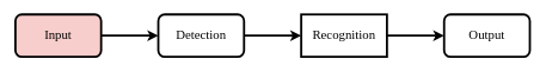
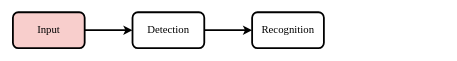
- <mxCell id="3" value="&lt;font face=&quot;Times New Roman&quot; color=&quot;#000000&quot; style=&quot;font-size: 18px&quot;&gt;Recognition&lt;/font&gt;" style="whiteSpace=wrap;html=1;fillColor=#FFFFFF;strokeColor=#000000;strokeWidth=3;rounded=0;" parent="1" vertex="1"><mxGeometry x="420" y="20" width="120" height="60" as="geometry" /></mxCell>
+ <mxCell id="3" value="&lt;font face=&quot;Times New Roman&quot; color=&quot;#000000&quot; style=&quot;font-size: 18px&quot;&gt;Recognition&lt;/font&gt;" style="rounded=1;whiteSpace=wrap;html=1;fillColor=#FFFFFF;strokeColor=#000000;strokeWidth=3;" parent="1" vertex="1"><mxGeometry x="420" y="20" width="120" height="60" as="geometry" /></mxCell>
- <mxCell id="2" style="edgeStyle=none;html=1;exitX=1;exitY=0.5;exitDx=0;exitDy=0;entryX=0;entryY=0.5;entryDx=0;entryDy=0;strokeColor=#000000;strokeWidth=3;" parent="1" source="3" target="4" edge="1"><mxGeometry relative="1" as="geometry" /></mxCell>
- <mxCell id="4" value="&lt;font face=&quot;Times New Roman&quot; color=&quot;#000000&quot; style=&quot;font-size: 18px&quot;&gt;Output&lt;/font&gt;" style="rounded=1;whiteSpace=wrap;html=1;fillColor=#FFFFFF;strokeColor=#000000;strokeWidth=3;" parent="1" vertex="1"><mxGeometry x="620" y="20" width="120" height="60" as="geometry" /></mxCell>
